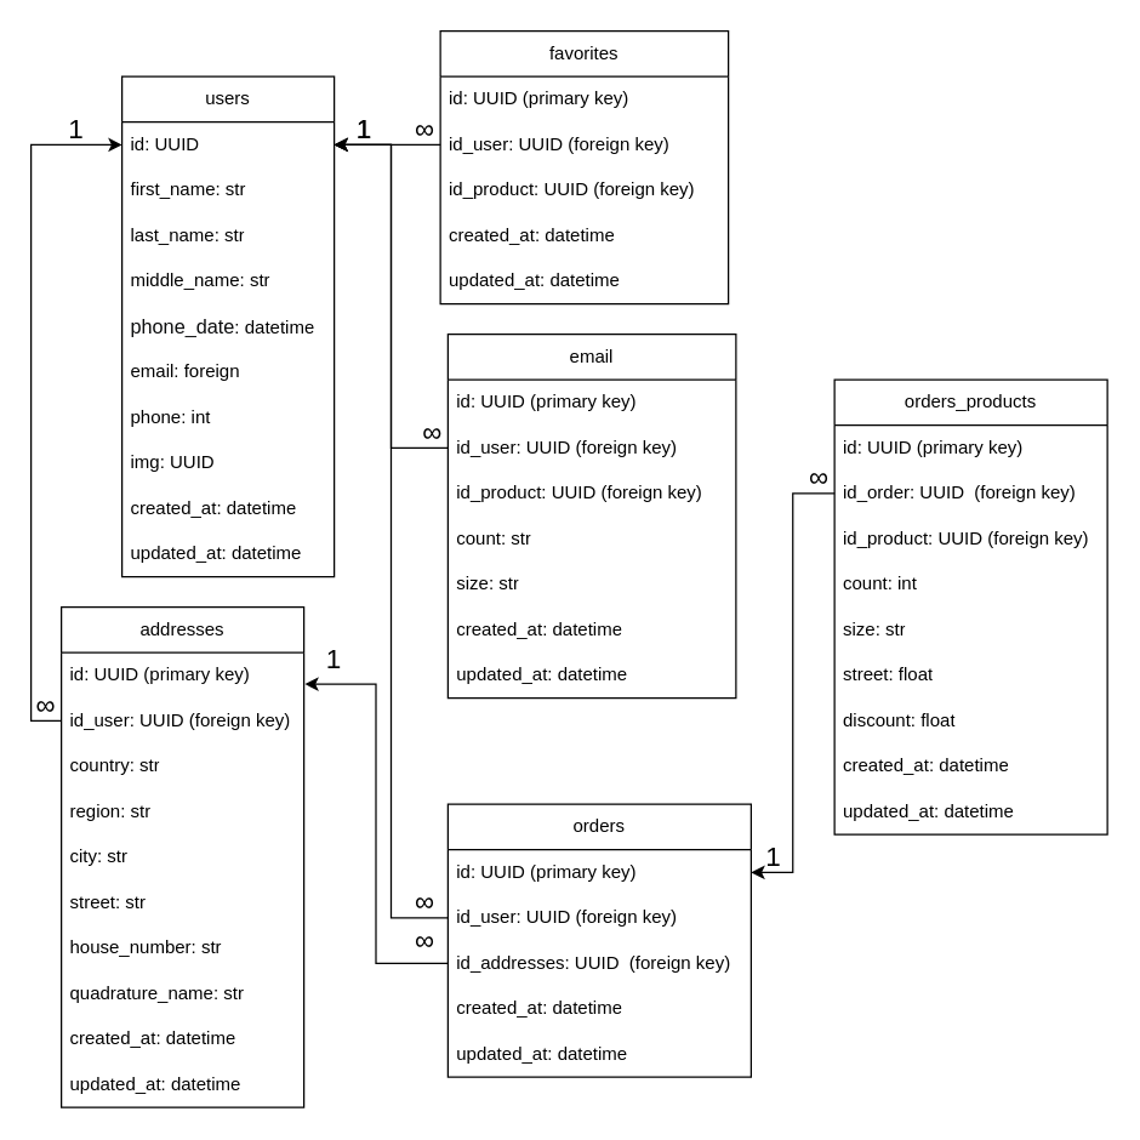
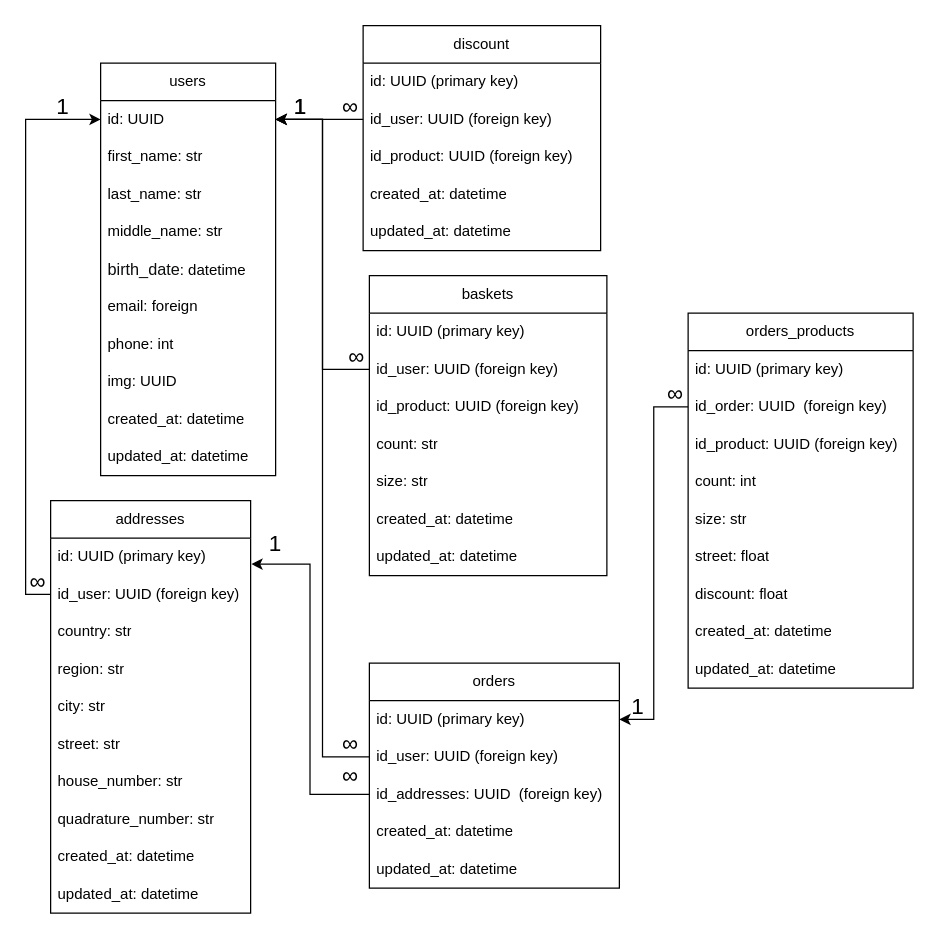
- <mxCell id="48" value="&lt;span style=&quot;white-space-collapse: preserve;&quot; data-src-align=&quot;0:9&quot; class=&quot;aNeGP0gI0B9AV8JaHPyH&quot;&gt;favorites&lt;/span&gt;" style="swimlane;fontStyle=0;childLayout=stackLayout;horizontal=1;startSize=30;horizontalStack=0;resizeParent=1;resizeParentMax=0;resizeLast=0;collapsible=1;marginBottom=0;whiteSpace=wrap;html=1;" vertex="1" parent="1"><mxGeometry x="290" y="20" width="190" height="180" as="geometry" /></mxCell>
+ <mxCell id="48" value="&lt;span style=&quot;white-space-collapse: preserve;&quot; data-src-align=&quot;0:9&quot; class=&quot;aNeGP0gI0B9AV8JaHPyH&quot;&gt;discount&lt;/span&gt;" style="swimlane;fontStyle=0;childLayout=stackLayout;horizontal=1;startSize=30;horizontalStack=0;resizeParent=1;resizeParentMax=0;resizeLast=0;collapsible=1;marginBottom=0;whiteSpace=wrap;html=1;" vertex="1" parent="1"><mxGeometry x="290" y="20" width="190" height="180" as="geometry" /></mxCell>
- <mxCell id="7" value="&lt;span style=&quot;background-color: transparent; font-family: inherit; font-style: inherit; font-variant-ligatures: inherit; font-variant-caps: inherit; font-weight: inherit; white-space: inherit; color: rgb(12, 13, 14); font-size: 13px;&quot;&gt;phone_date&lt;/span&gt;: datetime" style="text;strokeColor=none;fillColor=none;align=left;verticalAlign=middle;spacingLeft=4;spacingRight=4;overflow=hidden;points=[[0,0.5],[1,0.5]];portConstraint=eastwest;rotatable=0;whiteSpace=wrap;html=1;" vertex="1" parent="2"><mxGeometry y="150" width="140" height="30" as="geometry" /></mxCell>
+ <mxCell id="7" value="&lt;span style=&quot;background-color: transparent; font-family: inherit; font-style: inherit; font-variant-ligatures: inherit; font-variant-caps: inherit; font-weight: inherit; white-space: inherit; color: rgb(12, 13, 14); font-size: 13px;&quot;&gt;birth_date&lt;/span&gt;: datetime" style="text;strokeColor=none;fillColor=none;align=left;verticalAlign=middle;spacingLeft=4;spacingRight=4;overflow=hidden;points=[[0,0.5],[1,0.5]];portConstraint=eastwest;rotatable=0;whiteSpace=wrap;html=1;" vertex="1" parent="2"><mxGeometry y="150" width="140" height="30" as="geometry" /></mxCell>
- <mxCell id="24" value="&lt;span style=&quot;white-space-collapse: preserve;&quot; data-src-align=&quot;0:7&quot; class=&quot;aNeGP0gI0B9AV8JaHPyH&quot;&gt;email&lt;/span&gt;" style="swimlane;fontStyle=0;childLayout=stackLayout;horizontal=1;startSize=30;horizontalStack=0;resizeParent=1;resizeParentMax=0;resizeLast=0;collapsible=1;marginBottom=0;whiteSpace=wrap;html=1;" vertex="1" parent="1"><mxGeometry x="295" y="220" width="190" height="240" as="geometry" /></mxCell>
+ <mxCell id="24" value="&lt;span style=&quot;white-space-collapse: preserve;&quot; data-src-align=&quot;0:7&quot; class=&quot;aNeGP0gI0B9AV8JaHPyH&quot;&gt;baskets&lt;/span&gt;" style="swimlane;fontStyle=0;childLayout=stackLayout;horizontal=1;startSize=30;horizontalStack=0;resizeParent=1;resizeParentMax=0;resizeLast=0;collapsible=1;marginBottom=0;whiteSpace=wrap;html=1;" vertex="1" parent="1"><mxGeometry x="295" y="220" width="190" height="240" as="geometry" /></mxCell>
- <mxCell id="21" value="&lt;span style=&quot;white-space-collapse: preserve;&quot;&gt;quadrature_&lt;/span&gt;&lt;span style=&quot;white-space-collapse: preserve;&quot; data-src-align=&quot;0:14&quot; class=&quot;aNeGP0gI0B9AV8JaHPyH&quot;&gt;name&lt;/span&gt;: str" style="text;strokeColor=none;fillColor=none;align=left;verticalAlign=middle;spacingLeft=4;spacingRight=4;overflow=hidden;points=[[0,0.5],[1,0.5]];portConstraint=eastwest;rotatable=0;whiteSpace=wrap;html=1;" vertex="1" parent="13"><mxGeometry y="240" width="160" height="30" as="geometry" /></mxCell>
+ <mxCell id="21" value="&lt;span style=&quot;white-space-collapse: preserve;&quot;&gt;quadrature_&lt;/span&gt;&lt;span style=&quot;white-space-collapse: preserve;&quot; data-src-align=&quot;0:14&quot; class=&quot;aNeGP0gI0B9AV8JaHPyH&quot;&gt;number&lt;/span&gt;: str" style="text;strokeColor=none;fillColor=none;align=left;verticalAlign=middle;spacingLeft=4;spacingRight=4;overflow=hidden;points=[[0,0.5],[1,0.5]];portConstraint=eastwest;rotatable=0;whiteSpace=wrap;html=1;" vertex="1" parent="13"><mxGeometry y="240" width="160" height="30" as="geometry" /></mxCell>
